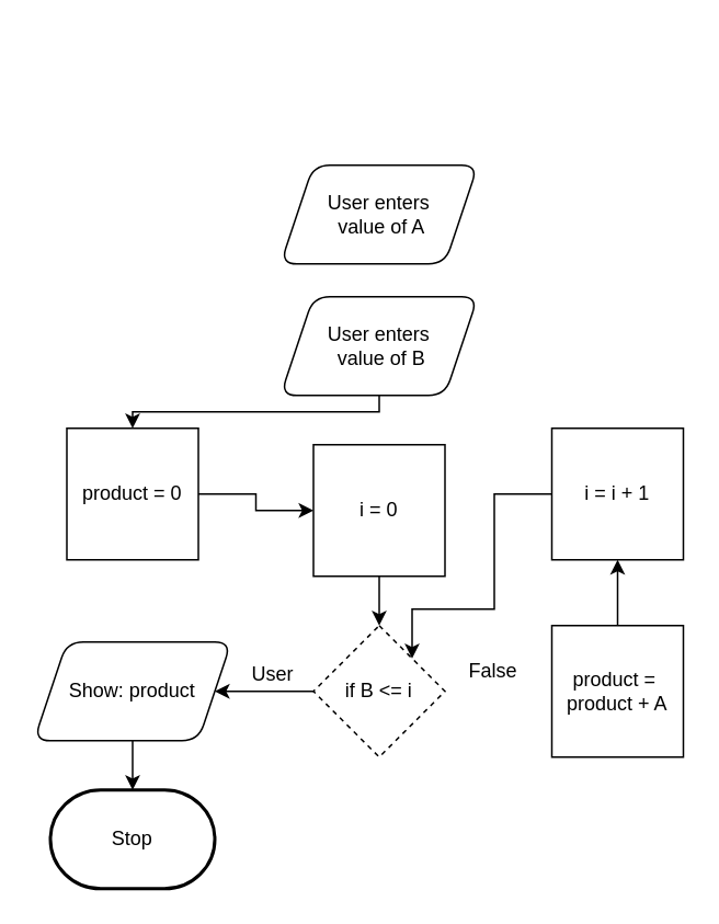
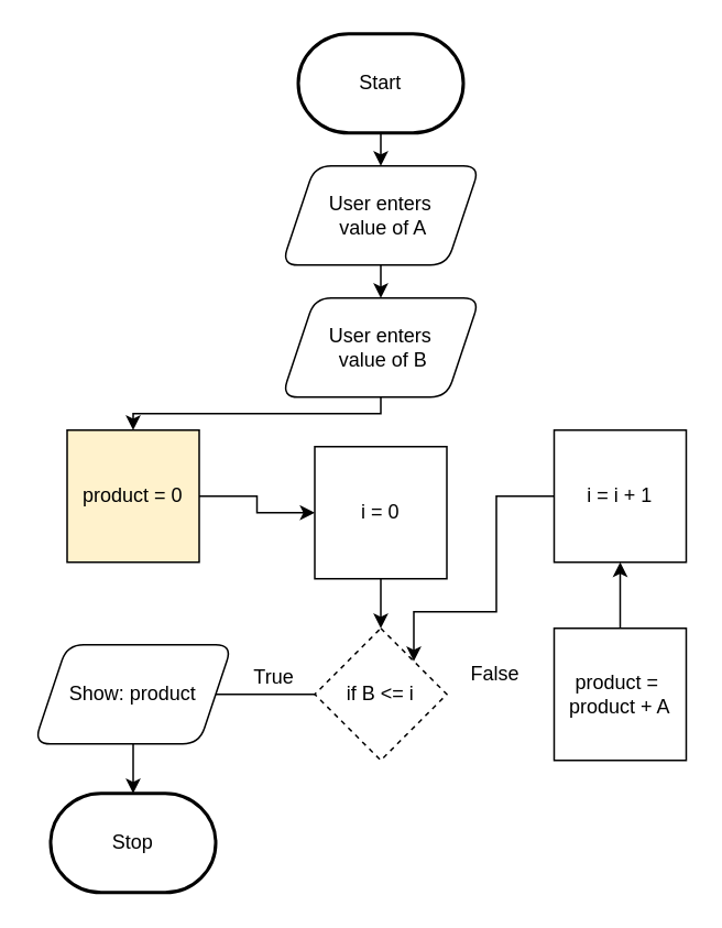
+ <mxCell id="3" value="Start" style="strokeWidth=2;html=1;shape=mxgraph.flowchart.terminator;whiteSpace=wrap;" parent="1" vertex="1"><mxGeometry x="180" y="20" width="100" height="60" as="geometry" /></mxCell>
+ <mxCell id="2" style="edgeStyle=orthogonalEdgeStyle;html=1;rounded=0;entryX=0.5;entryY=0;entryDx=0;entryDy=0;" parent="1" source="3" target="6" edge="1"><mxGeometry relative="1" as="geometry"><mxPoint x="230" y="120" as="targetPoint" /></mxGeometry></mxCell>
+ <mxCell id="5" style="edgeStyle=none;html=1;exitX=0.5;exitY=1;exitDx=0;exitDy=0;entryX=0.5;entryY=0;entryDx=0;entryDy=0;" edge="1" parent="1" source="6" target="8"><mxGeometry relative="1" as="geometry" /></mxCell>
- <mxCell id="17" value="product = 0" style="whiteSpace=wrap;html=1;aspect=fixed;rounded=0;" vertex="1" parent="1"><mxGeometry x="40" y="260" width="80" height="80" as="geometry" /></mxCell>
+ <mxCell id="17" value="product = 0" style="whiteSpace=wrap;html=1;aspect=fixed;rounded=0;fillColor=#fff2cc;" vertex="1" parent="1"><mxGeometry x="40" y="260" width="80" height="80" as="geometry" /></mxCell>
- <mxCell id="20" value="User" style="text;html=1;align=center;verticalAlign=middle;resizable=0;points=[];autosize=1;strokeColor=none;fillColor=none;" vertex="1" parent="1"><mxGeometry x="140" y="395" width="50" height="30" as="geometry" /></mxCell>
+ <mxCell id="20" value="True" style="text;html=1;align=center;verticalAlign=middle;resizable=0;points=[];autosize=1;strokeColor=none;fillColor=none;" vertex="1" parent="1"><mxGeometry x="140" y="395" width="50" height="30" as="geometry" /></mxCell>
- <mxCell id="11" style="edgeStyle=orthogonalEdgeStyle;rounded=0;html=1;exitX=0;exitY=0.5;exitDx=0;exitDy=0;entryX=1;entryY=0.5;entryDx=0;entryDy=0;" edge="1" parent="1" source="12" target="22"><mxGeometry relative="1" as="geometry"><mxPoint x="120" y="420" as="targetPoint" /></mxGeometry></mxCell>
+ <mxCell id="11" style="edgeStyle=orthogonalEdgeStyle;rounded=0;html=1;exitX=0;exitY=0.5;exitDx=0;exitDy=0;entryX=1;entryY=0.5;entryDx=0;entryDy=0;endArrow=none;" edge="1" parent="1" source="12" target="22"><mxGeometry relative="1" as="geometry"><mxPoint x="120" y="420" as="targetPoint" /></mxGeometry></mxCell>
